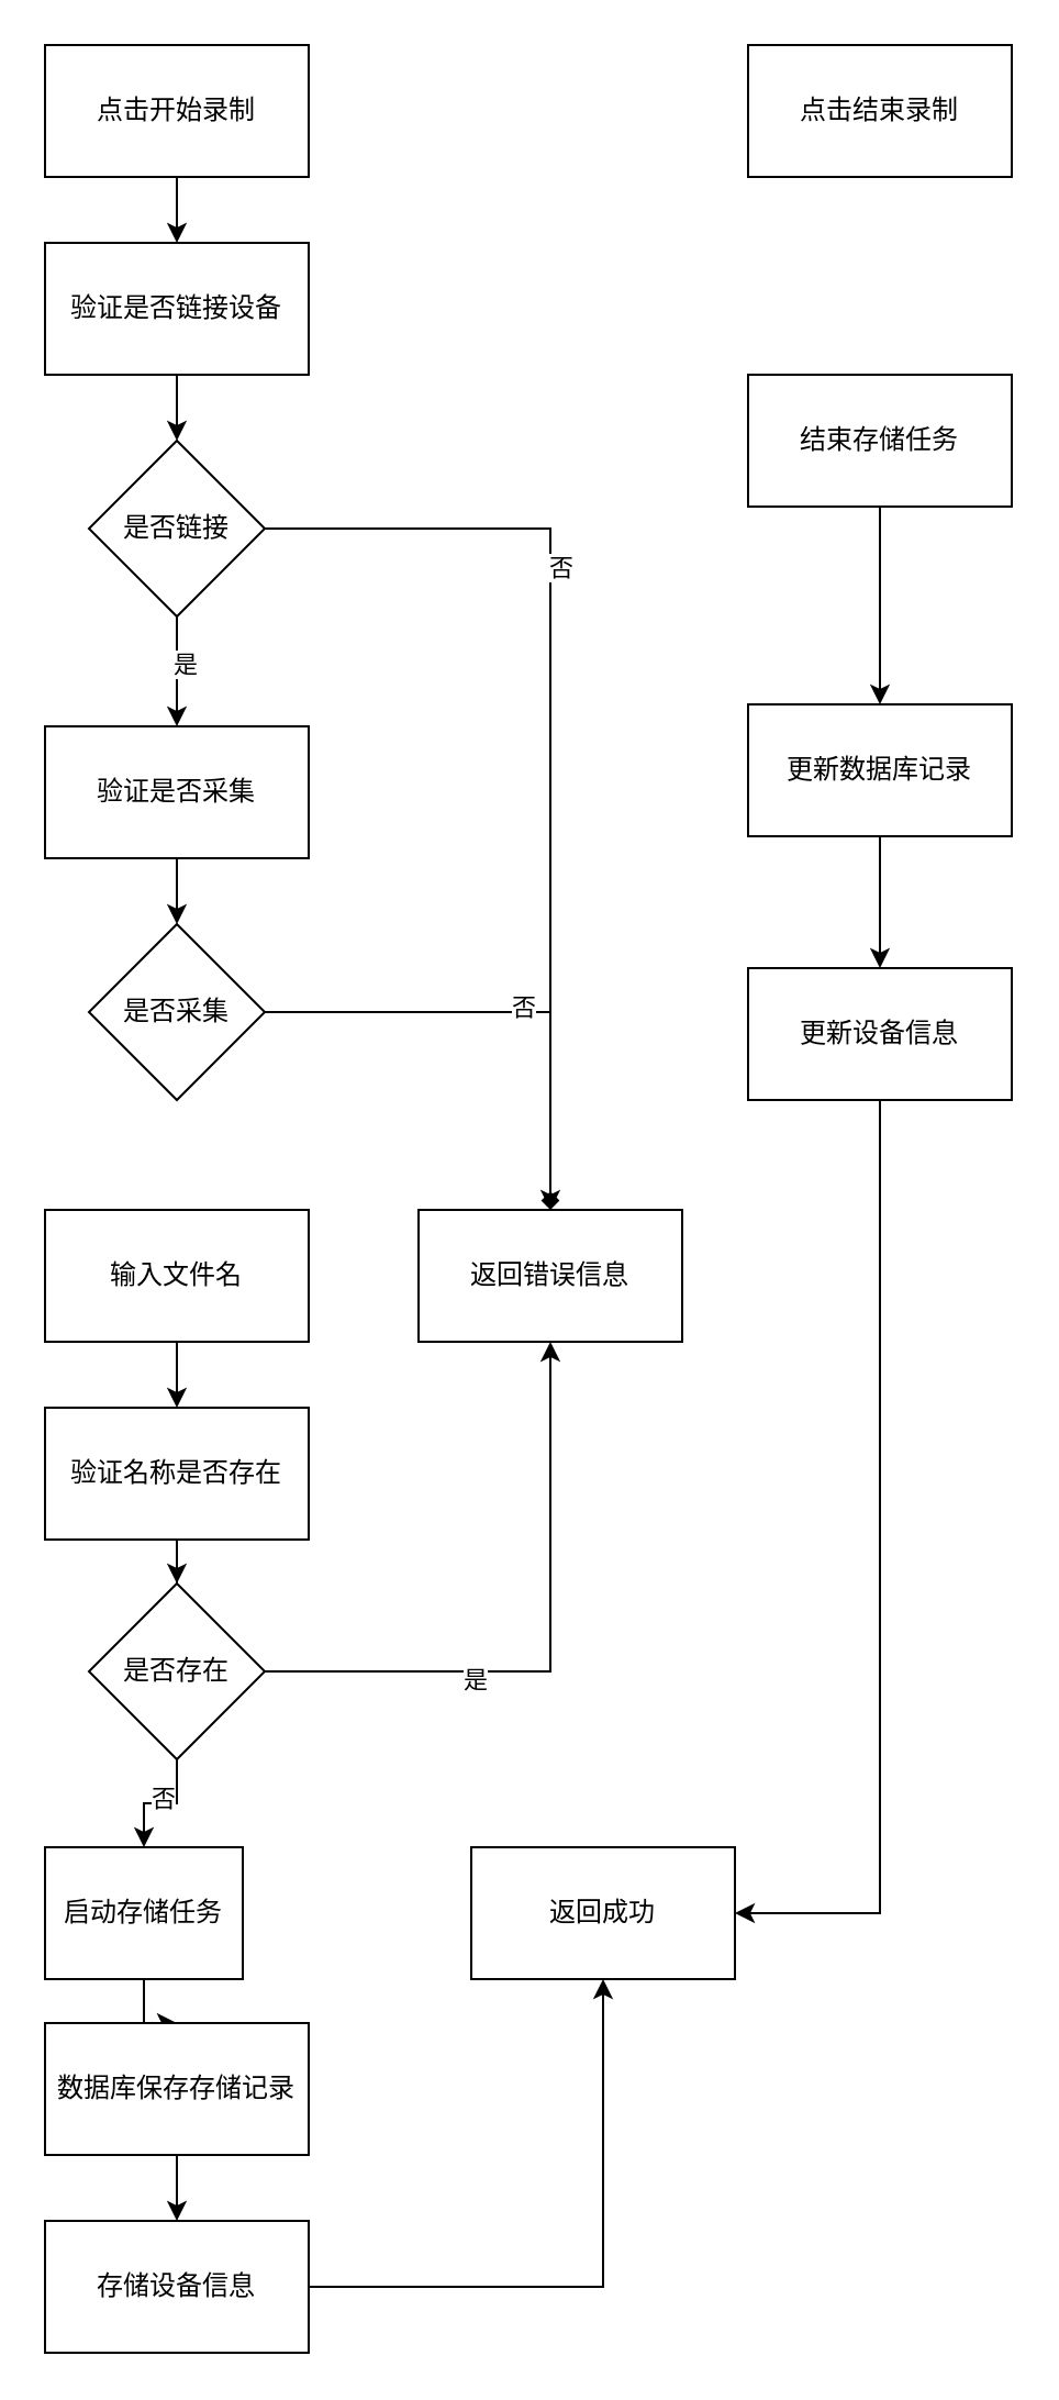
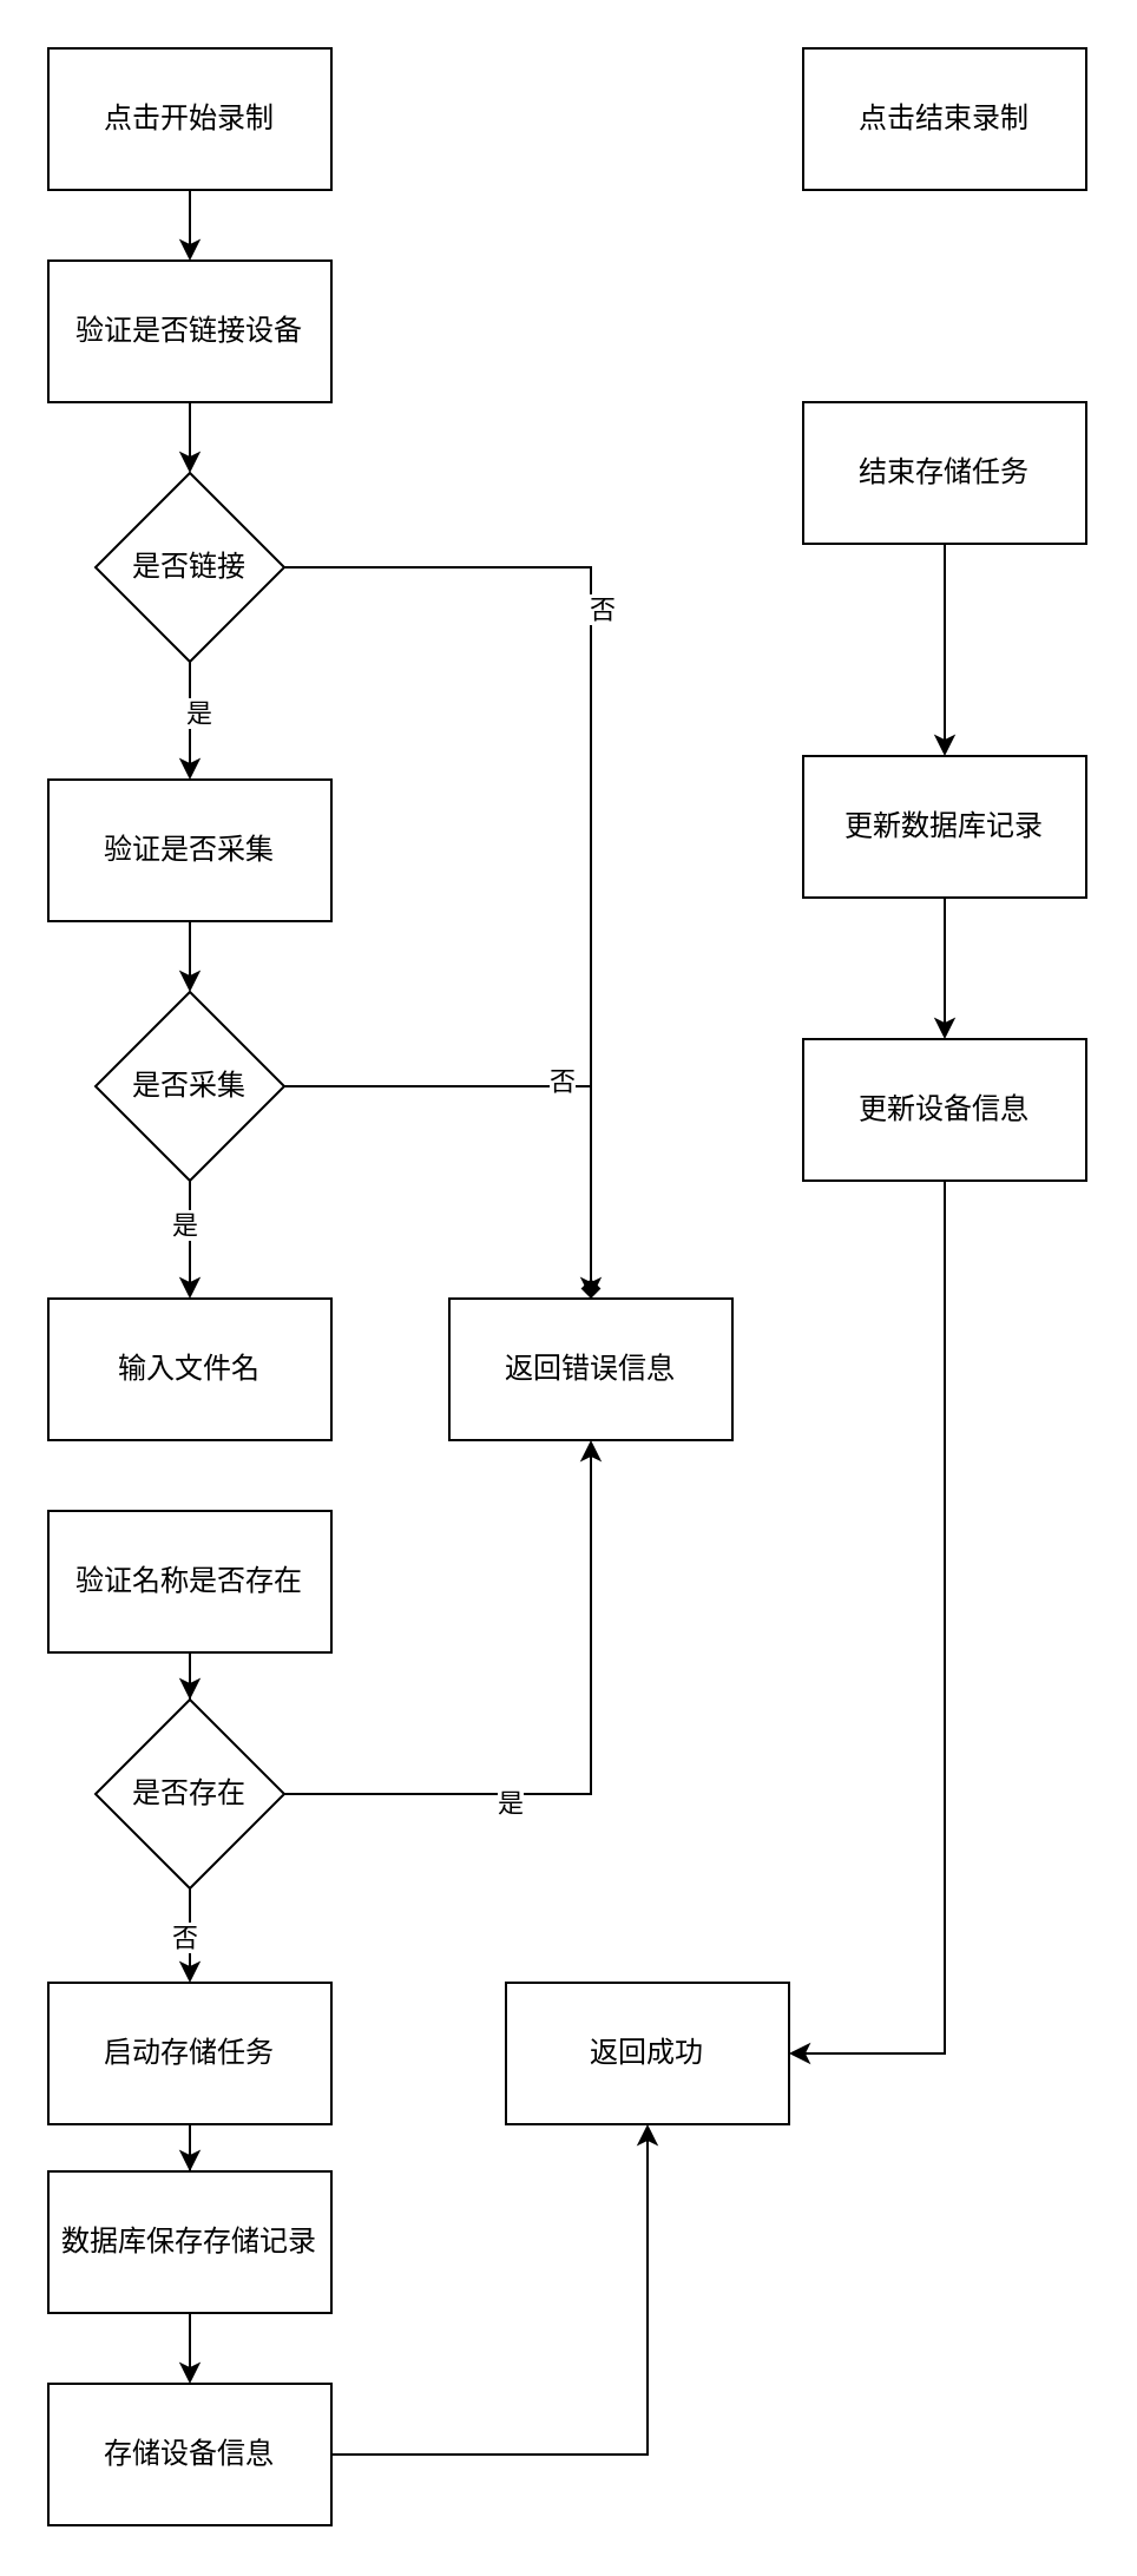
+ <mxCell id="16" value="" style="edgeStyle=orthogonalEdgeStyle;rounded=0;orthogonalLoop=1;jettySize=auto;html=1;" edge="1" parent="1" source="18" target="20"><mxGeometry relative="1" as="geometry" /></mxCell>
+ <mxCell id="17" value="是" style="edgeLabel;html=1;align=center;verticalAlign=middle;resizable=0;points=[];" vertex="1" connectable="0" parent="16"><mxGeometry x="-0.267" y="-3" relative="1" as="geometry"><mxPoint as="offset" /></mxGeometry></mxCell>
- <mxCell id="19" value="" style="edgeStyle=orthogonalEdgeStyle;rounded=0;orthogonalLoop=1;jettySize=auto;html=1;" edge="1" parent="1" source="20" target="22"><mxGeometry relative="1" as="geometry" /></mxCell>
- <mxCell id="29" value="启动存储任务" style="whiteSpace=wrap;html=1;rounded=0;" vertex="1" parent="1"><mxGeometry x="20" y="840" width="90" height="60" as="geometry" /></mxCell>
+ <mxCell id="29" value="启动存储任务" style="whiteSpace=wrap;html=1;rounded=0;" vertex="1" parent="1"><mxGeometry x="20" y="840" width="120" height="60" as="geometry" /></mxCell>
